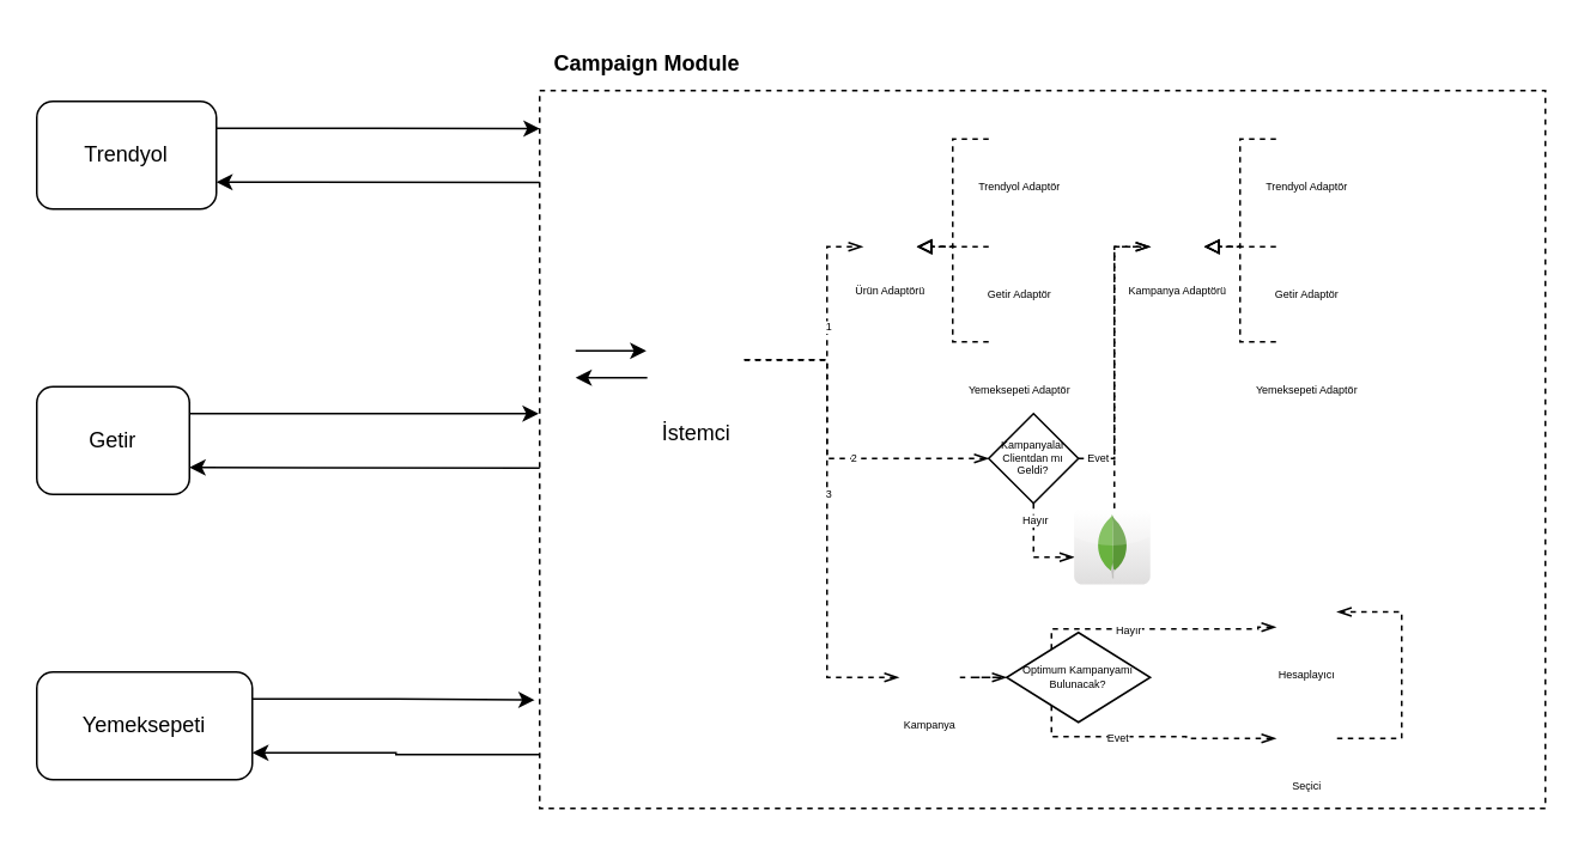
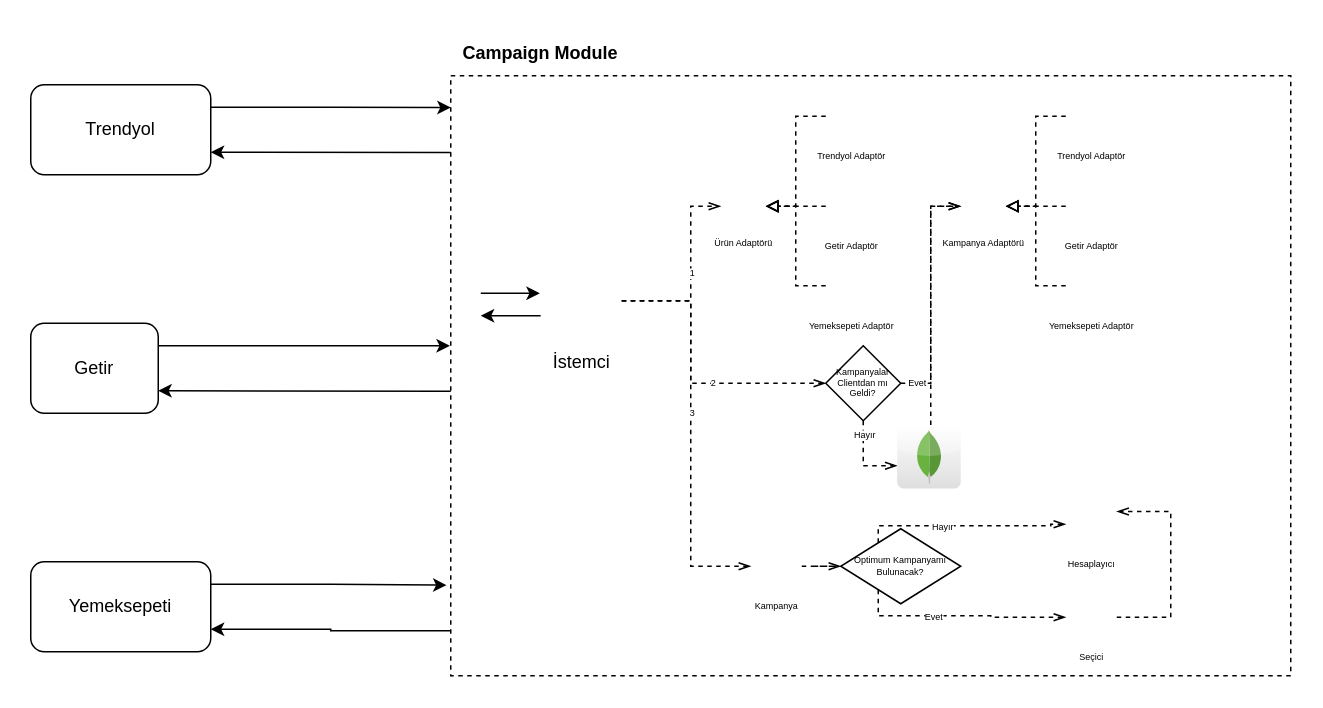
- <mxCell id="3" value="Trendyol" style="rounded=1;whiteSpace=wrap;html=1;" vertex="1" parent="1"><mxGeometry x="20" y="56" width="100" height="60" as="geometry" /></mxCell>
+ <mxCell id="3" value="Trendyol" style="rounded=1;whiteSpace=wrap;html=1;" vertex="1" parent="1"><mxGeometry x="20" y="56" width="120" height="60" as="geometry" /></mxCell>
